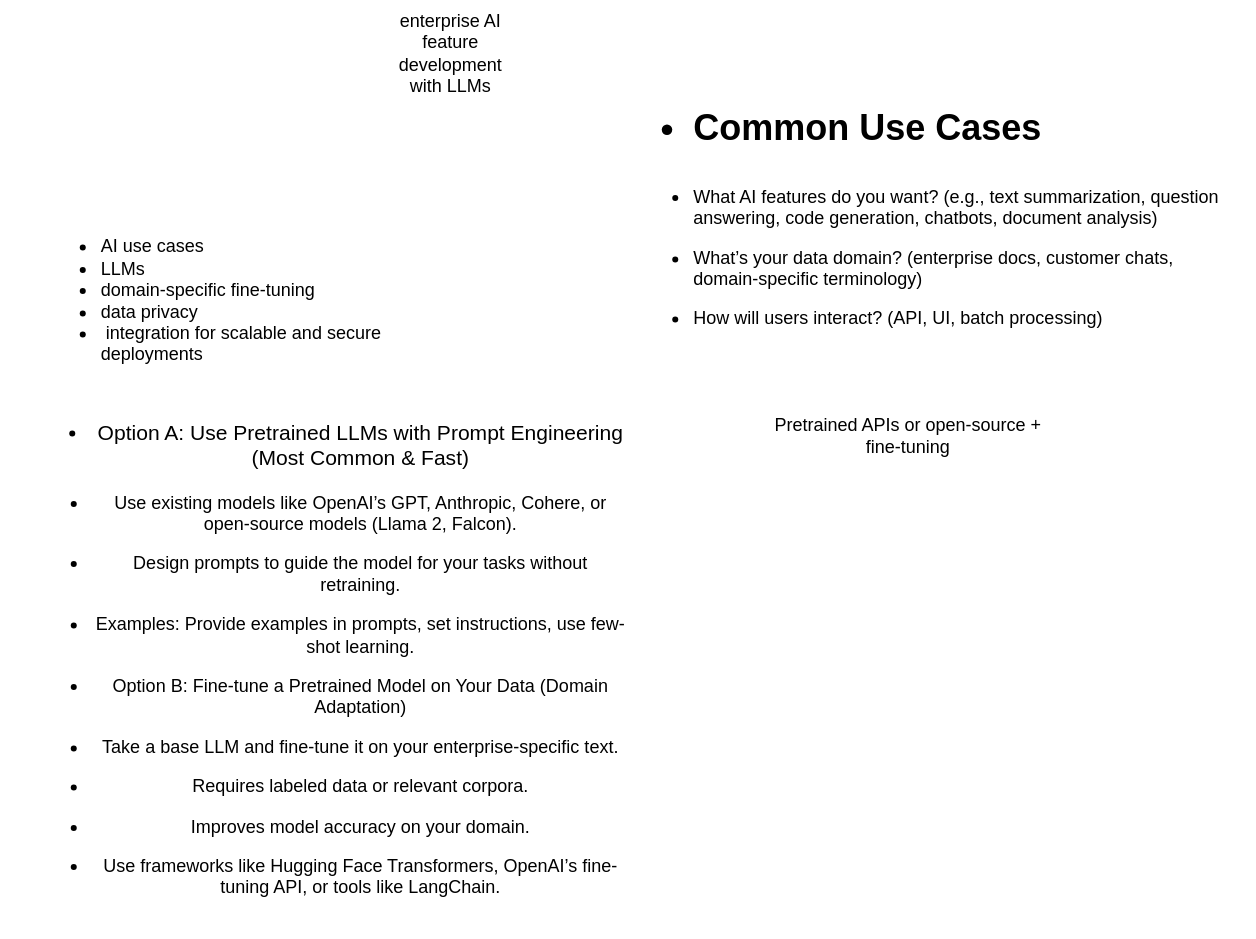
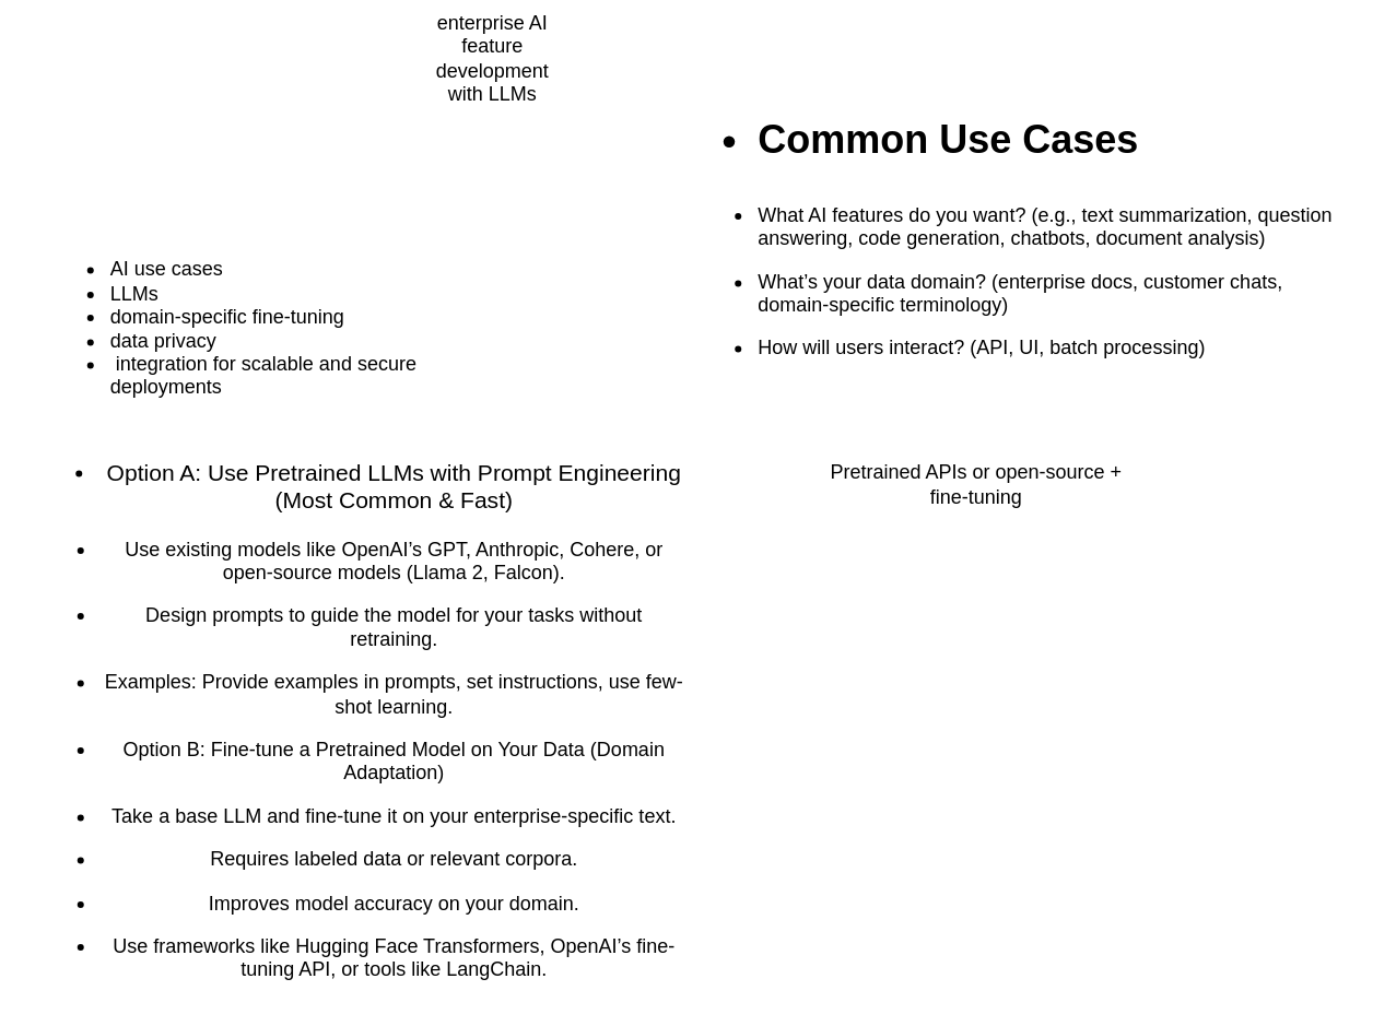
- <mxCell id="6" value="Pretrained APIs or open-source + fine-tuning" style="text;html=1;align=center;verticalAlign=middle;whiteSpace=wrap;rounded=0;" vertex="1" parent="1"><mxGeometry x="505" y="275" width="200" height="30" as="geometry" /></mxCell>
+ <mxCell id="6" value="Pretrained APIs or open-source + fine-tuning" style="text;html=1;align=center;verticalAlign=middle;whiteSpace=wrap;rounded=0;" vertex="1" parent="1"><mxGeometry x="495" y="280" width="200" height="30" as="geometry" /></mxCell>
